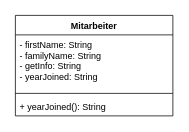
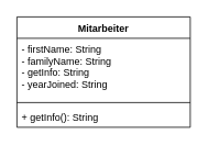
- <mxCell id="5" value="+ yearJoined(): String&#10;" style="text;strokeColor=none;fillColor=none;align=left;verticalAlign=top;spacingLeft=4;spacingRight=4;overflow=hidden;rotatable=0;points=[[0,0.5],[1,0.5]];portConstraint=eastwest;" vertex="1" parent="2"><mxGeometry y="108" width="210" height="26" as="geometry" /></mxCell>
+ <mxCell id="5" value="+ getInfo(): String&#10;" style="text;strokeColor=none;fillColor=none;align=left;verticalAlign=top;spacingLeft=4;spacingRight=4;overflow=hidden;rotatable=0;points=[[0,0.5],[1,0.5]];portConstraint=eastwest;" vertex="1" parent="2"><mxGeometry y="108" width="210" height="26" as="geometry" /></mxCell>
